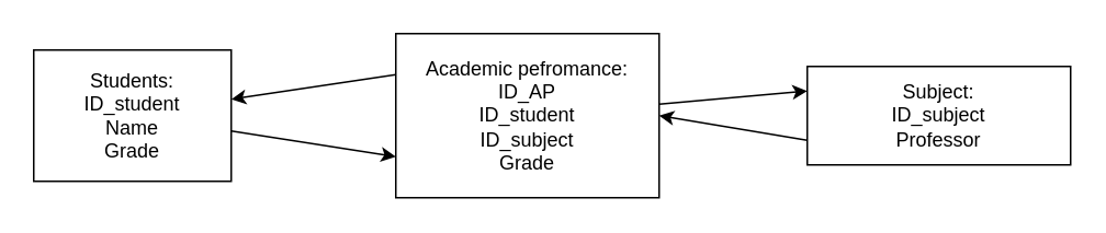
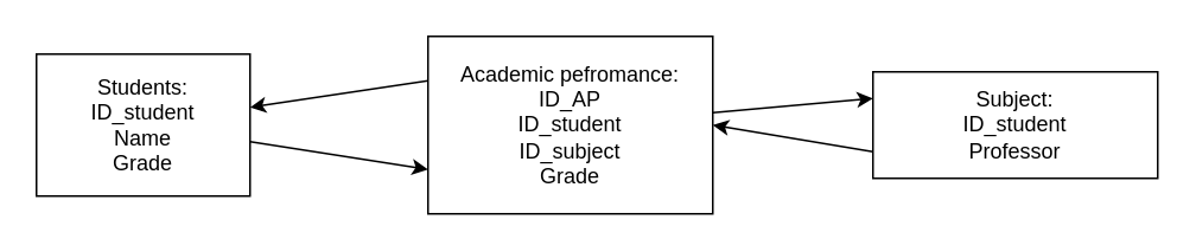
- <mxCell id="8" value="Subject:&lt;br&gt;ID_subject&lt;br&gt;Professor" style="whiteSpace=wrap;html=1;" parent="1" vertex="1"><mxGeometry x="490" y="40" width="160" height="60" as="geometry" /></mxCell>
+ <mxCell id="8" value="Subject:&lt;br&gt;ID_student&lt;br&gt;Professor" style="whiteSpace=wrap;html=1;" parent="1" vertex="1"><mxGeometry x="490" y="40" width="160" height="60" as="geometry" /></mxCell>
